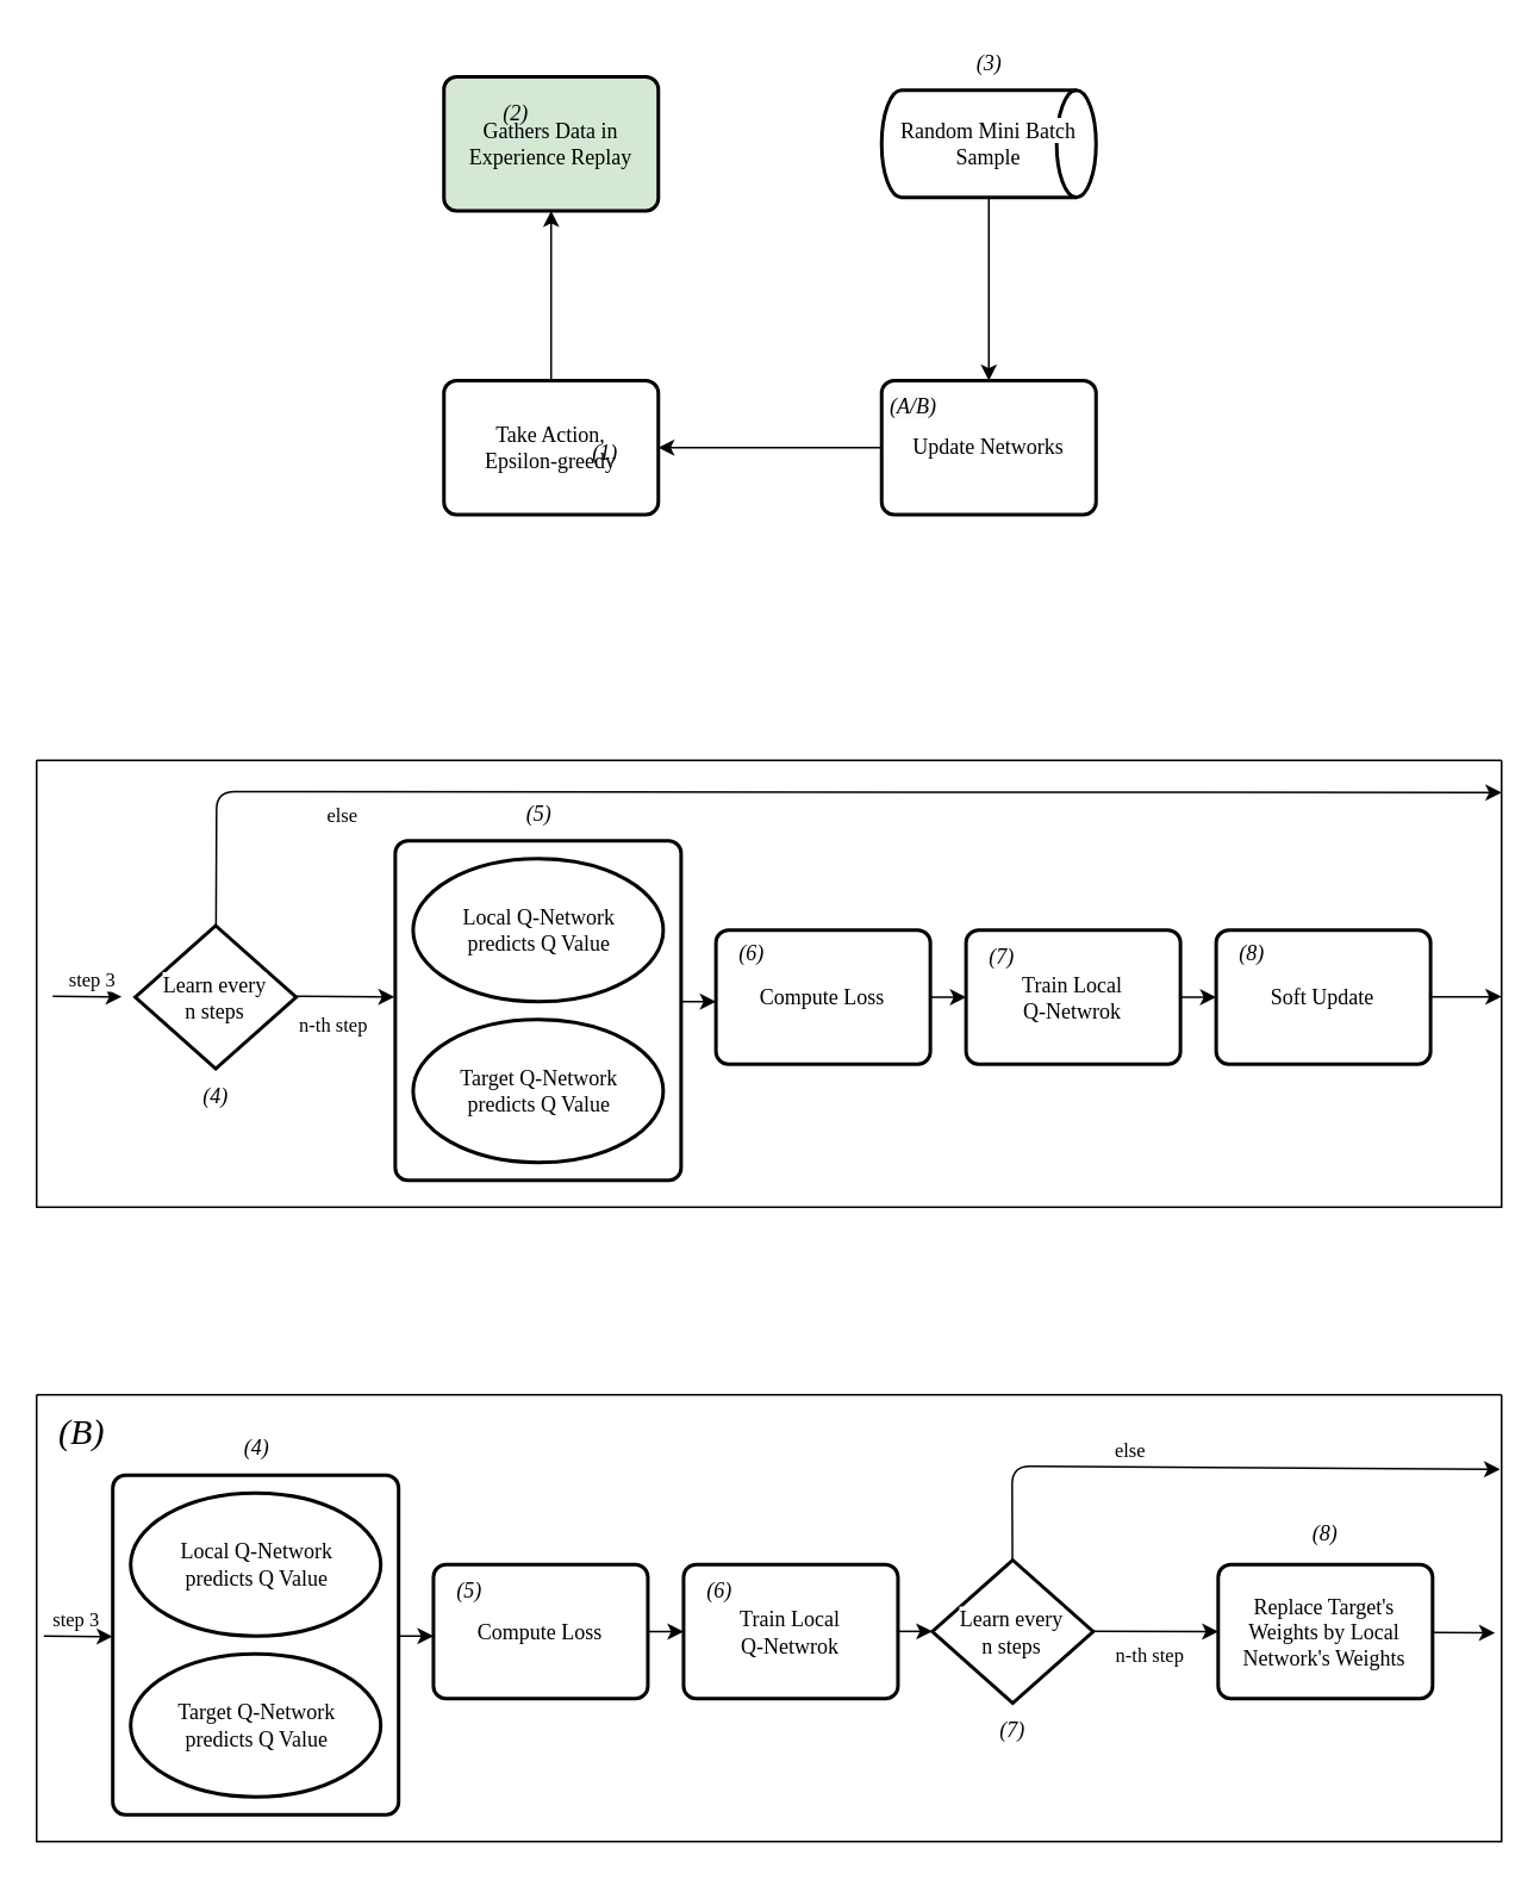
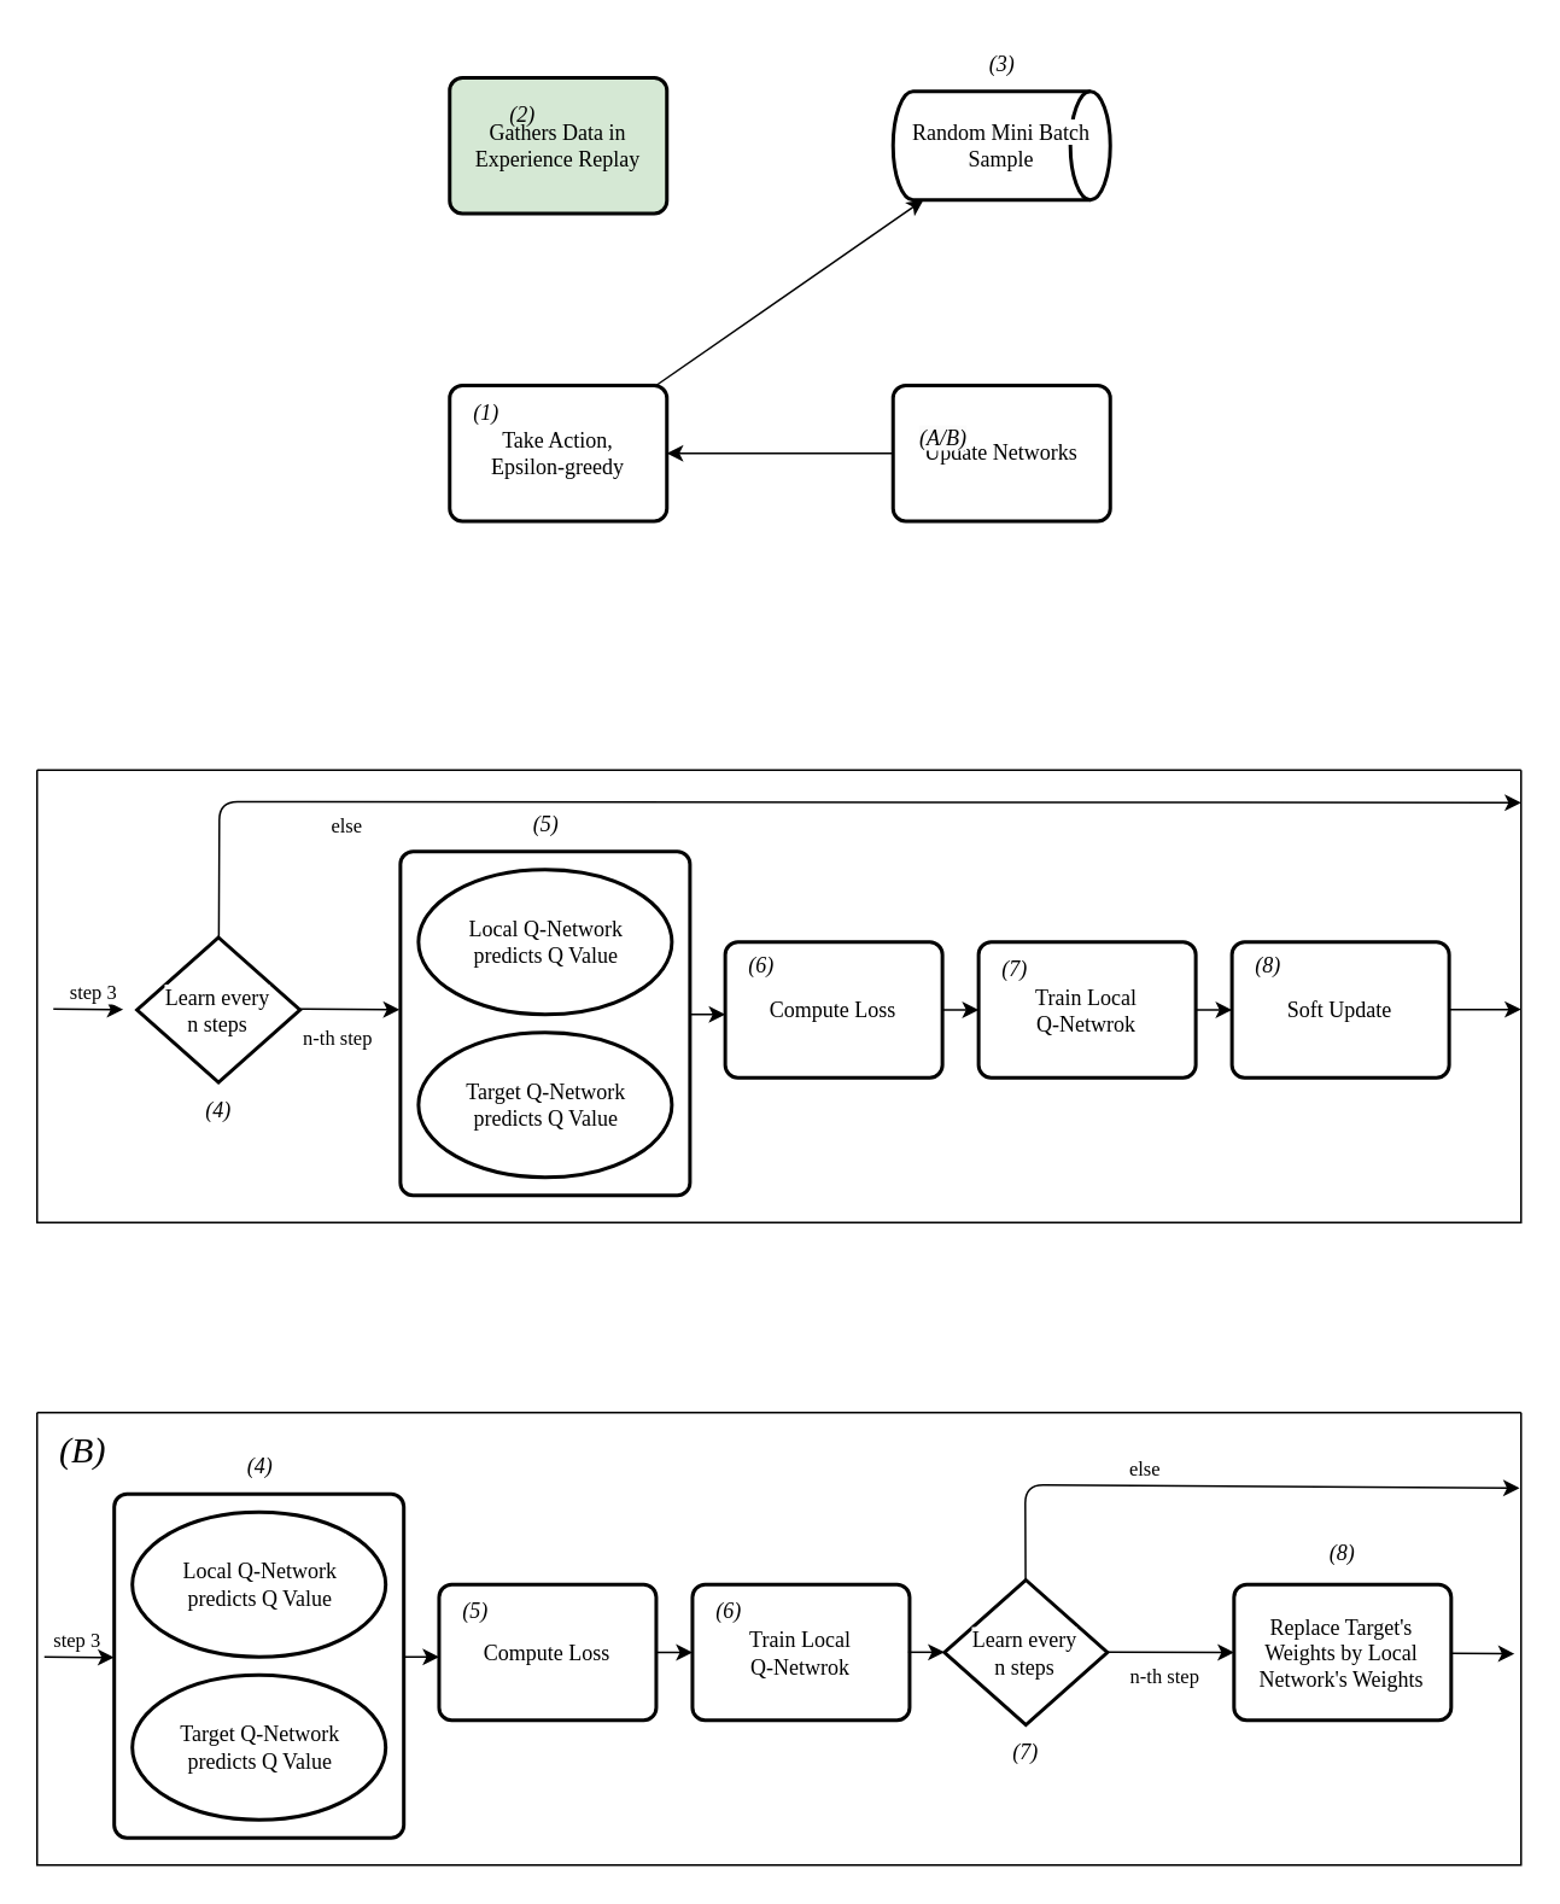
- <mxCell id="2" style="edgeStyle=none;html=1;entryX=0.5;entryY=0;entryDx=0;entryDy=0;" edge="1" parent="1" source="3" target="35"><mxGeometry relative="1" as="geometry"><mxPoint x="553" y="192.5" as="targetPoint" /></mxGeometry></mxCell>
- <mxCell id="6" style="edgeStyle=none;html=1;fontFamily=Georgia;" parent="1" source="7" target="5" edge="1"><mxGeometry relative="1" as="geometry" /></mxCell>
+ <mxCell id="6" style="edgeStyle=none;html=1;fontFamily=Georgia;" parent="1" source="7" target="3" edge="1"><mxGeometry relative="1" as="geometry" /></mxCell>
- <mxCell id="36" value="&lt;span style=&quot;color: rgb(0, 0, 0); font-family: Georgia; font-size: 12px; font-style: italic; font-variant-ligatures: normal; font-variant-caps: normal; font-weight: 400; letter-spacing: normal; orphans: 2; text-align: center; text-indent: 0px; text-transform: none; widows: 2; word-spacing: 0px; -webkit-text-stroke-width: 0px; background-color: rgb(251, 251, 251); text-decoration-thickness: initial; text-decoration-style: initial; text-decoration-color: initial; float: none; display: inline !important;&quot;&gt;(A/B)&lt;/span&gt;" style="text;whiteSpace=wrap;html=1;" vertex="1" parent="1"><mxGeometry x="495.5" y="212.5" width="50" height="40" as="geometry" /></mxCell>
+ <mxCell id="36" value="&lt;span style=&quot;color: rgb(0, 0, 0); font-family: Georgia; font-size: 12px; font-style: italic; font-variant-ligatures: normal; font-variant-caps: normal; font-weight: 400; letter-spacing: normal; orphans: 2; text-align: center; text-indent: 0px; text-transform: none; widows: 2; word-spacing: 0px; -webkit-text-stroke-width: 0px; background-color: rgb(251, 251, 251); text-decoration-thickness: initial; text-decoration-style: initial; text-decoration-color: initial; float: none; display: inline !important;&quot;&gt;(A/B)&lt;/span&gt;" style="text;whiteSpace=wrap;html=1;" vertex="1" parent="1"><mxGeometry x="505.5" y="227.5" width="50" height="40" as="geometry" /></mxCell>
- <mxCell id="8" value="(1)" style="text;html=1;align=center;verticalAlign=middle;resizable=0;points=[];autosize=1;strokeColor=none;fillColor=none;fontFamily=Georgia;fontStyle=2" parent="1" vertex="1"><mxGeometry x="318" y="237.5" width="40" height="30" as="geometry" /></mxCell>
+ <mxCell id="8" value="(1)" style="text;html=1;align=center;verticalAlign=middle;resizable=0;points=[];autosize=1;strokeColor=none;fillColor=none;fontFamily=Georgia;fontStyle=2" parent="1" vertex="1"><mxGeometry x="248" y="212.5" width="40" height="30" as="geometry" /></mxCell>
